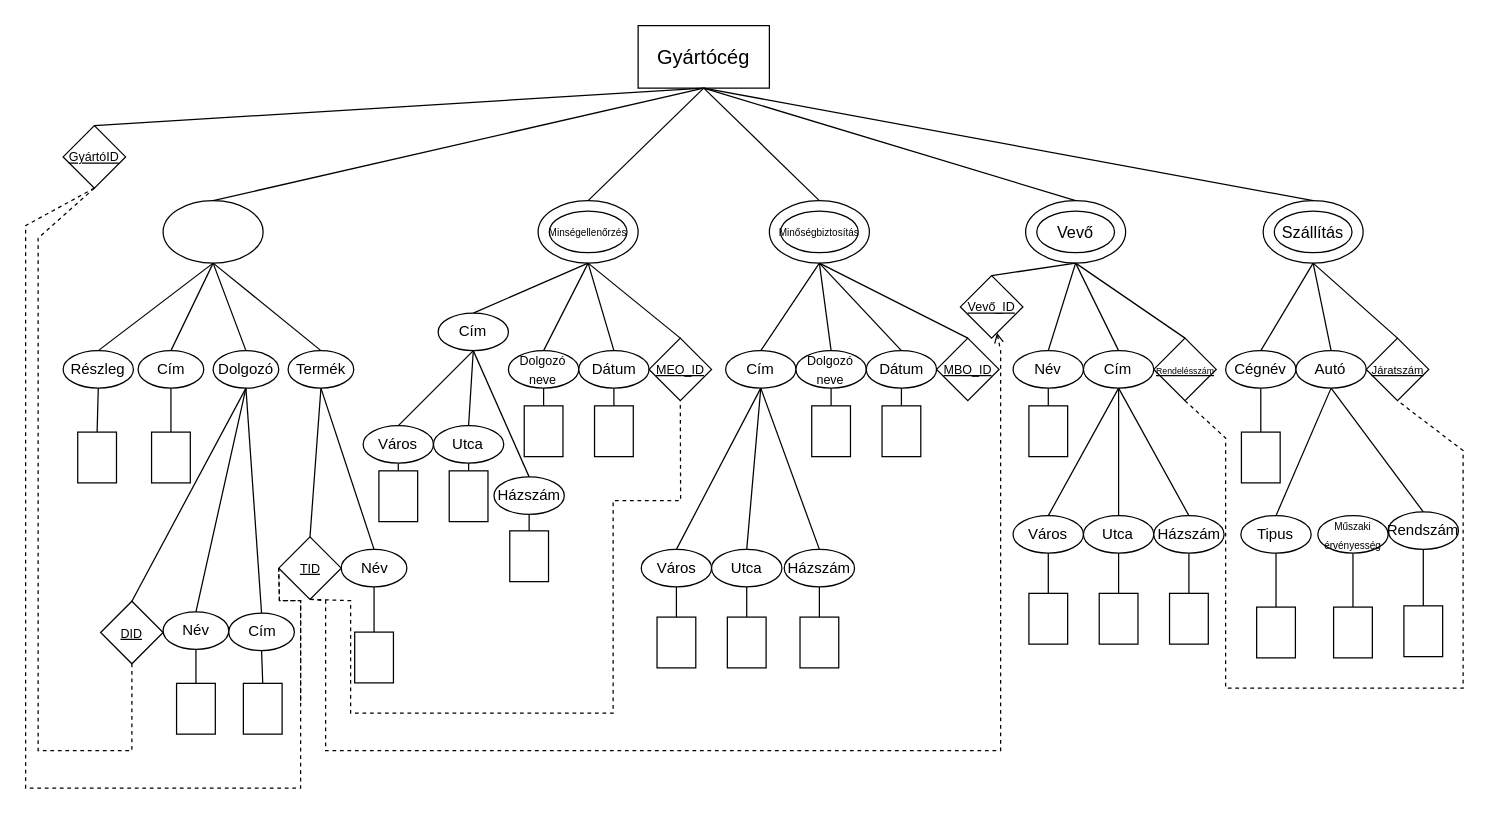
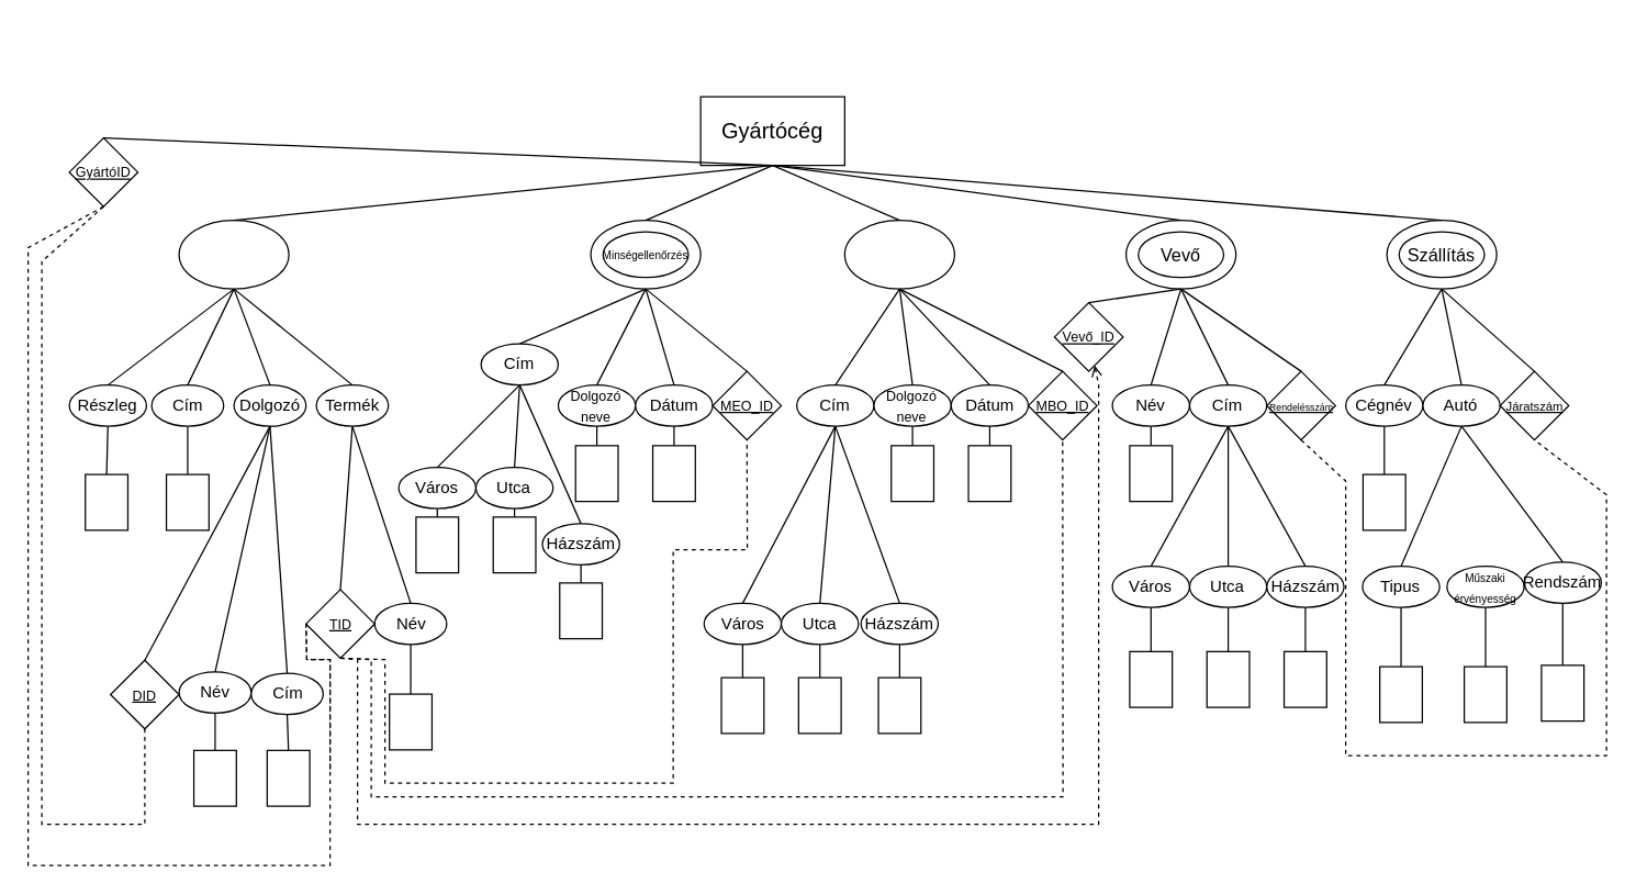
- <mxCell id="2" value="&lt;font style=&quot;font-size: 16px; color: rgb(0, 0, 0);&quot;&gt;Gyártócég&lt;/font&gt;" style="rounded=0;whiteSpace=wrap;html=1;strokeColor=#000000;fillColor=#FFFFFF;" parent="1" vertex="1"><mxGeometry x="510" y="20" width="105" height="50" as="geometry" /></mxCell>
+ <mxCell id="2" value="&lt;font style=&quot;font-size: 16px; color: rgb(0, 0, 0);&quot;&gt;Gyártócég&lt;/font&gt;" style="rounded=0;whiteSpace=wrap;html=1;strokeColor=#000000;fillColor=#FFFFFF;" parent="1" vertex="1"><mxGeometry x="510" y="70" width="105" height="50" as="geometry" /></mxCell>
- <mxCell id="12" value="&lt;font style=&quot;color: rgb(0, 0, 0); font-size: 8px;&quot;&gt;Minőségbiztosítás&lt;/font&gt;" style="ellipse;whiteSpace=wrap;html=1;strokeColor=#000000;fillColor=#FFFFFF;" parent="10" vertex="1"><mxGeometry x="8.889" y="8.333" width="62.222" height="33.333" as="geometry" /></mxCell>
+ <mxCell id="143" value="" style="endArrow=none;dashed=1;html=1;rounded=0;strokeColor=#000000;entryX=0.5;entryY=1;entryDx=0;entryDy=0;exitX=0.5;exitY=1;exitDx=0;exitDy=0;" parent="1" source="40" target="64" edge="1"><mxGeometry width="50" height="50" relative="1" as="geometry"><mxPoint x="270" y="480" as="sourcePoint" /><mxPoint x="780" y="419" as="targetPoint" /><Array as="points"><mxPoint x="270" y="480" /><mxPoint x="270" y="580" /><mxPoint x="774" y="580" /></Array></mxGeometry></mxCell>
